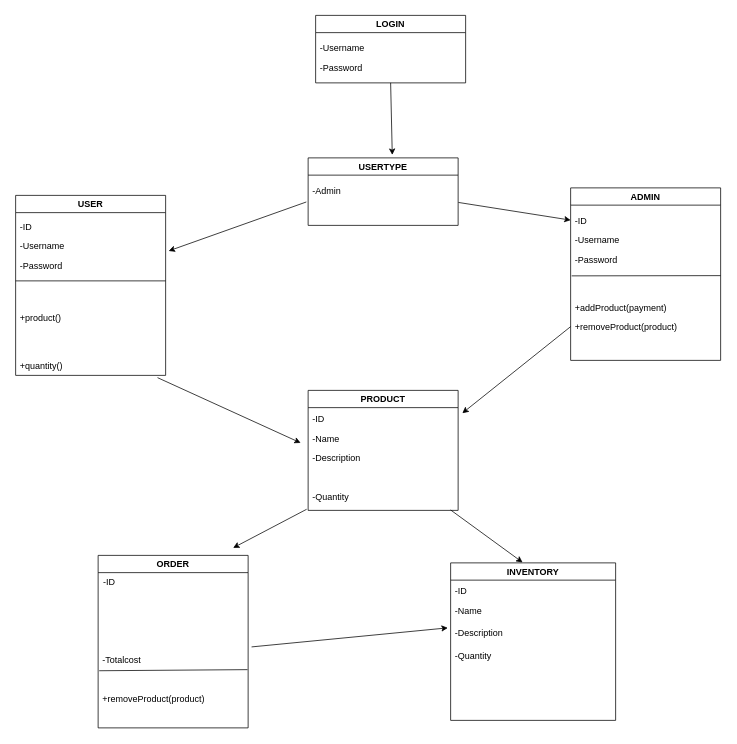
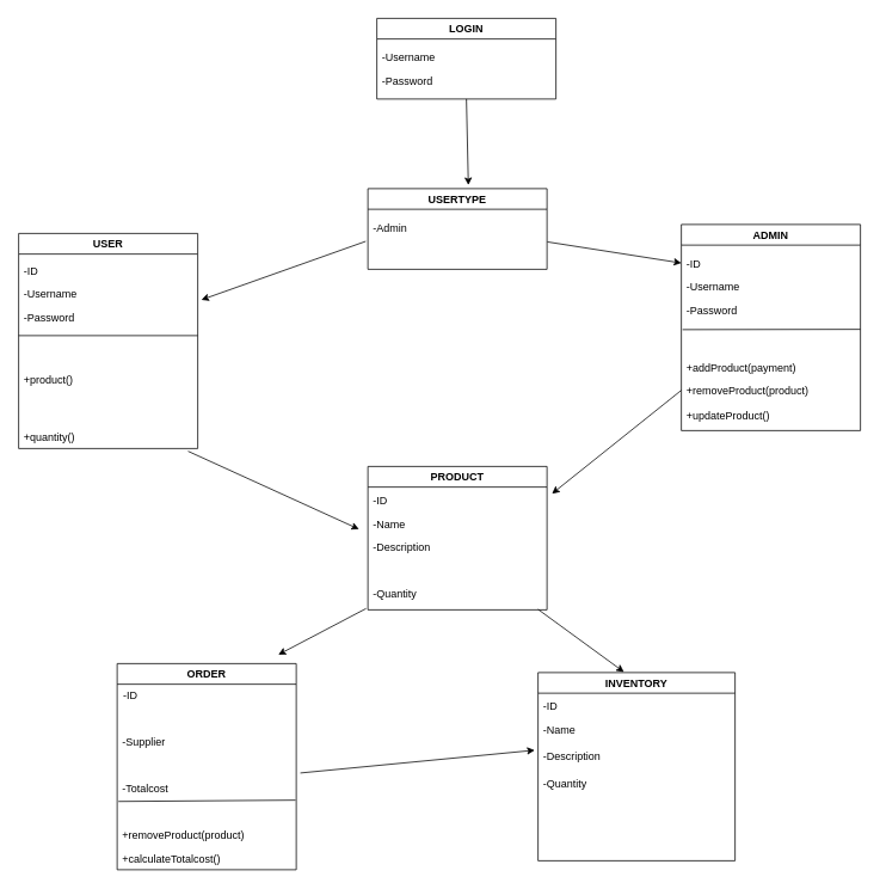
+ <mxCell id="28" value="+updateProduct()" style="text;align=left;verticalAlign=top;spacingLeft=4;spacingRight=4;overflow=hidden;rotatable=0;points=[[0,0.5],[1,0.5]];portConstraint=eastwest;" vertex="1" parent="21"><mxGeometry y="200" width="200" height="26" as="geometry" /></mxCell>
+ <mxCell id="4" value="-Supplier" style="text;align=left;verticalAlign=top;spacingLeft=4;spacingRight=4;overflow=hidden;rotatable=0;points=[[0,0.5],[1,0.5]];portConstraint=eastwest;rounded=0;shadow=0;html=0;" parent="2" vertex="1"><mxGeometry y="74" width="200" height="26" as="geometry" /></mxCell>
+ <mxCell id="8" value="+calculateTotalcost()" style="text;align=left;verticalAlign=top;spacingLeft=4;spacingRight=4;overflow=hidden;rotatable=0;points=[[0,0.5],[1,0.5]];portConstraint=eastwest;" parent="2" vertex="1"><mxGeometry y="204" width="200" height="26" as="geometry" /></mxCell>
